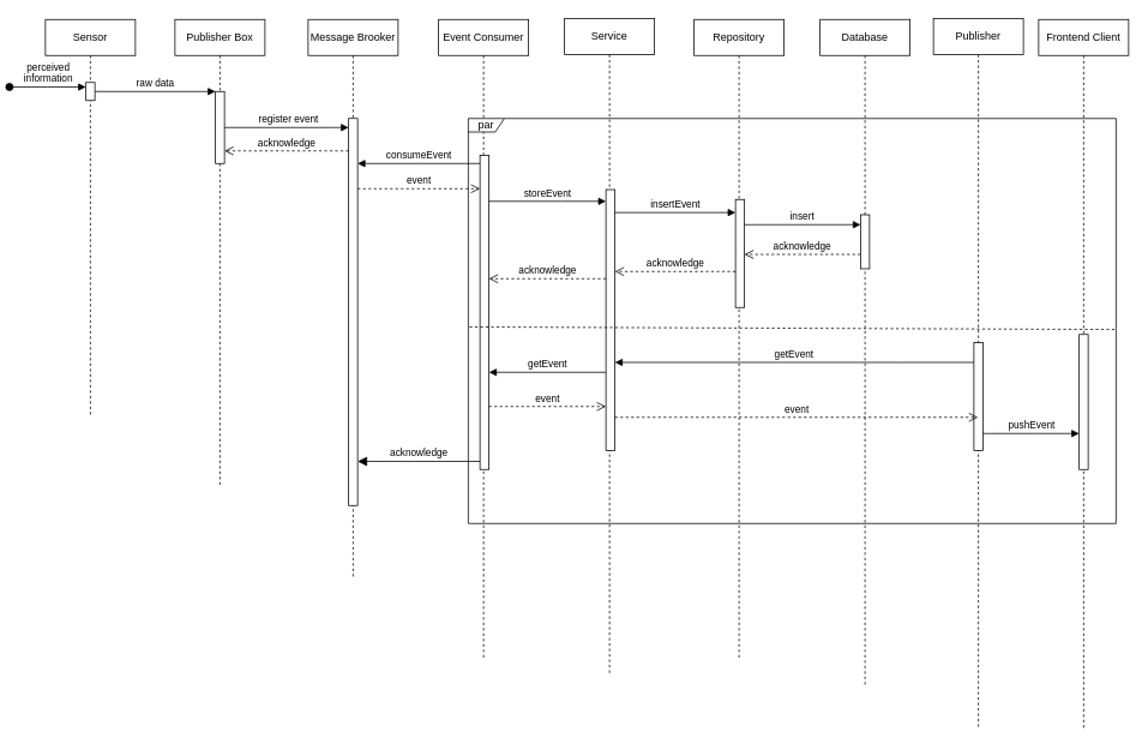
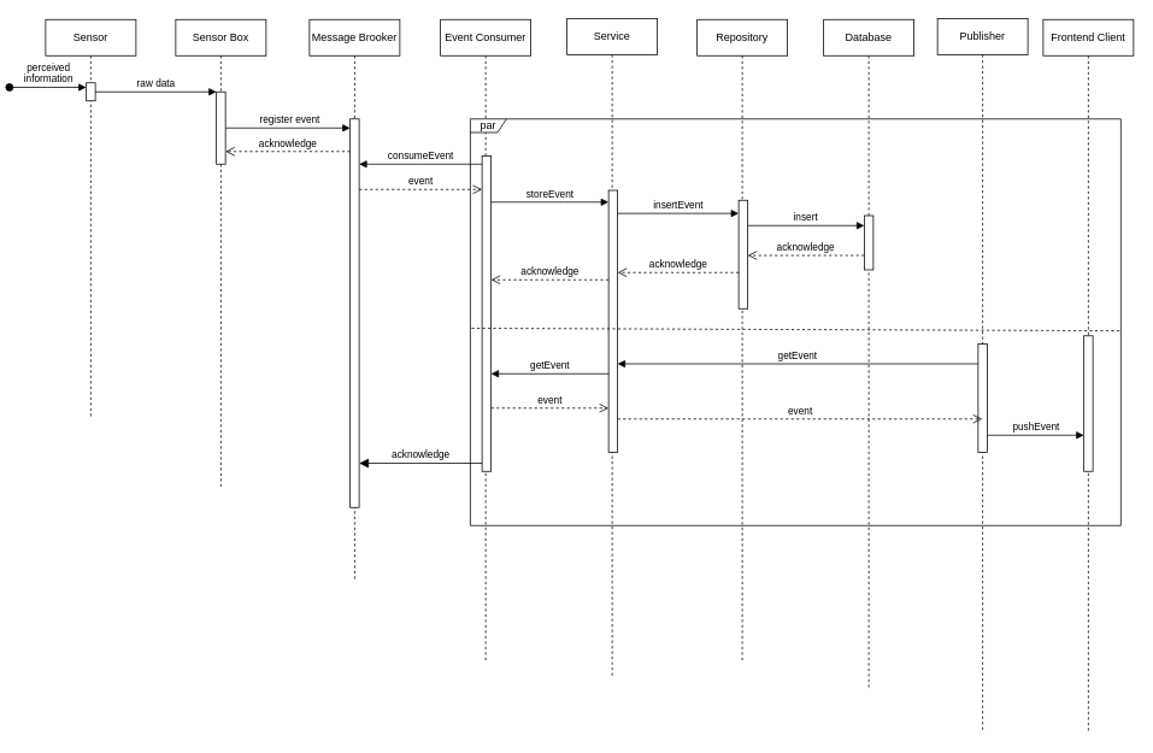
- <mxCell id="5" value="Publisher Box" style="shape=umlLifeline;perimeter=lifelinePerimeter;whiteSpace=wrap;html=1;container=0;dropTarget=0;collapsible=0;recursiveResize=0;outlineConnect=0;portConstraint=eastwest;newEdgeStyle={&quot;edgeStyle&quot;:&quot;elbowEdgeStyle&quot;,&quot;elbow&quot;:&quot;vertical&quot;,&quot;curved&quot;:0,&quot;rounded&quot;:0};" parent="1" vertex="1"><mxGeometry x="164" y="21" width="100" height="520" as="geometry" /></mxCell>
+ <mxCell id="5" value="Sensor Box" style="shape=umlLifeline;perimeter=lifelinePerimeter;whiteSpace=wrap;html=1;container=0;dropTarget=0;collapsible=0;recursiveResize=0;outlineConnect=0;portConstraint=eastwest;newEdgeStyle={&quot;edgeStyle&quot;:&quot;elbowEdgeStyle&quot;,&quot;elbow&quot;:&quot;vertical&quot;,&quot;curved&quot;:0,&quot;rounded&quot;:0};" parent="1" vertex="1"><mxGeometry x="164" y="21" width="100" height="520" as="geometry" /></mxCell>
